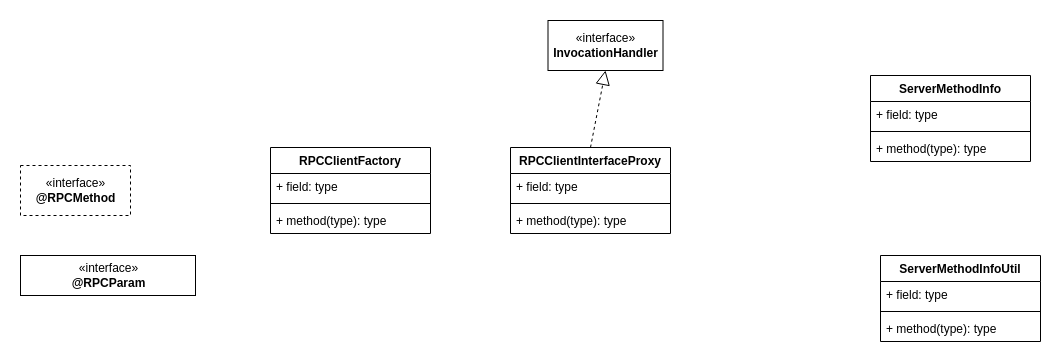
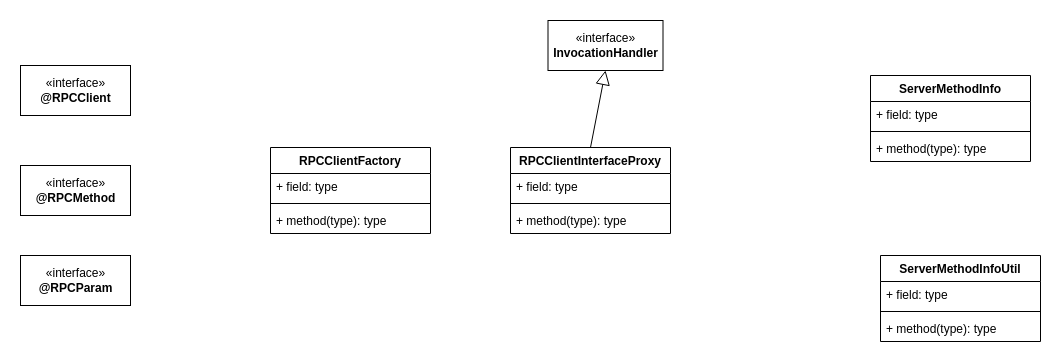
+ <mxCell id="2" value="«interface»&lt;br&gt;&lt;b&gt;@RPCClient&lt;/b&gt;" style="html=1;" vertex="1" parent="1"><mxGeometry x="20" y="65" width="110" height="50" as="geometry" /></mxCell>
- <mxCell id="14" value="" style="endArrow=block;dashed=1;endFill=0;endSize=12;html=1;entryX=0.5;entryY=1;entryDx=0;entryDy=0;exitX=0.5;exitY=0;exitDx=0;exitDy=0;" edge="1" parent="1" source="9" target="13"><mxGeometry width="160" relative="1" as="geometry"><mxPoint x="590" y="145" as="sourcePoint" /><mxPoint x="750" y="145" as="targetPoint" /></mxGeometry></mxCell>
+ <mxCell id="14" value="" style="endArrow=block;dashed=0;endFill=0;endSize=12;html=1;entryX=0.5;entryY=1;entryDx=0;entryDy=0;exitX=0.5;exitY=0;exitDx=0;exitDy=0;" edge="1" parent="1" source="9" target="13"><mxGeometry width="160" relative="1" as="geometry"><mxPoint x="590" y="145" as="sourcePoint" /><mxPoint x="750" y="145" as="targetPoint" /></mxGeometry></mxCell>
- <mxCell id="3" value="«interface»&lt;br&gt;&lt;b&gt;@RPCMethod&lt;/b&gt;" style="html=1;dashed=1;" vertex="1" parent="1"><mxGeometry x="20" y="165" width="110" height="50" as="geometry" /></mxCell>
+ <mxCell id="3" value="«interface»&lt;br&gt;&lt;b&gt;@RPCMethod&lt;/b&gt;" style="html=1;" vertex="1" parent="1"><mxGeometry x="20" y="165" width="110" height="50" as="geometry" /></mxCell>
- <mxCell id="4" value="«interface»&lt;br&gt;&lt;b&gt;@RPCParam&lt;/b&gt;" style="html=1;" vertex="1" parent="1"><mxGeometry x="20" y="255" width="175" height="40" as="geometry" /></mxCell>
+ <mxCell id="4" value="«interface»&lt;br&gt;&lt;b&gt;@RPCParam&lt;/b&gt;" style="html=1;" vertex="1" parent="1"><mxGeometry x="20" y="255" width="110" height="50" as="geometry" /></mxCell>
